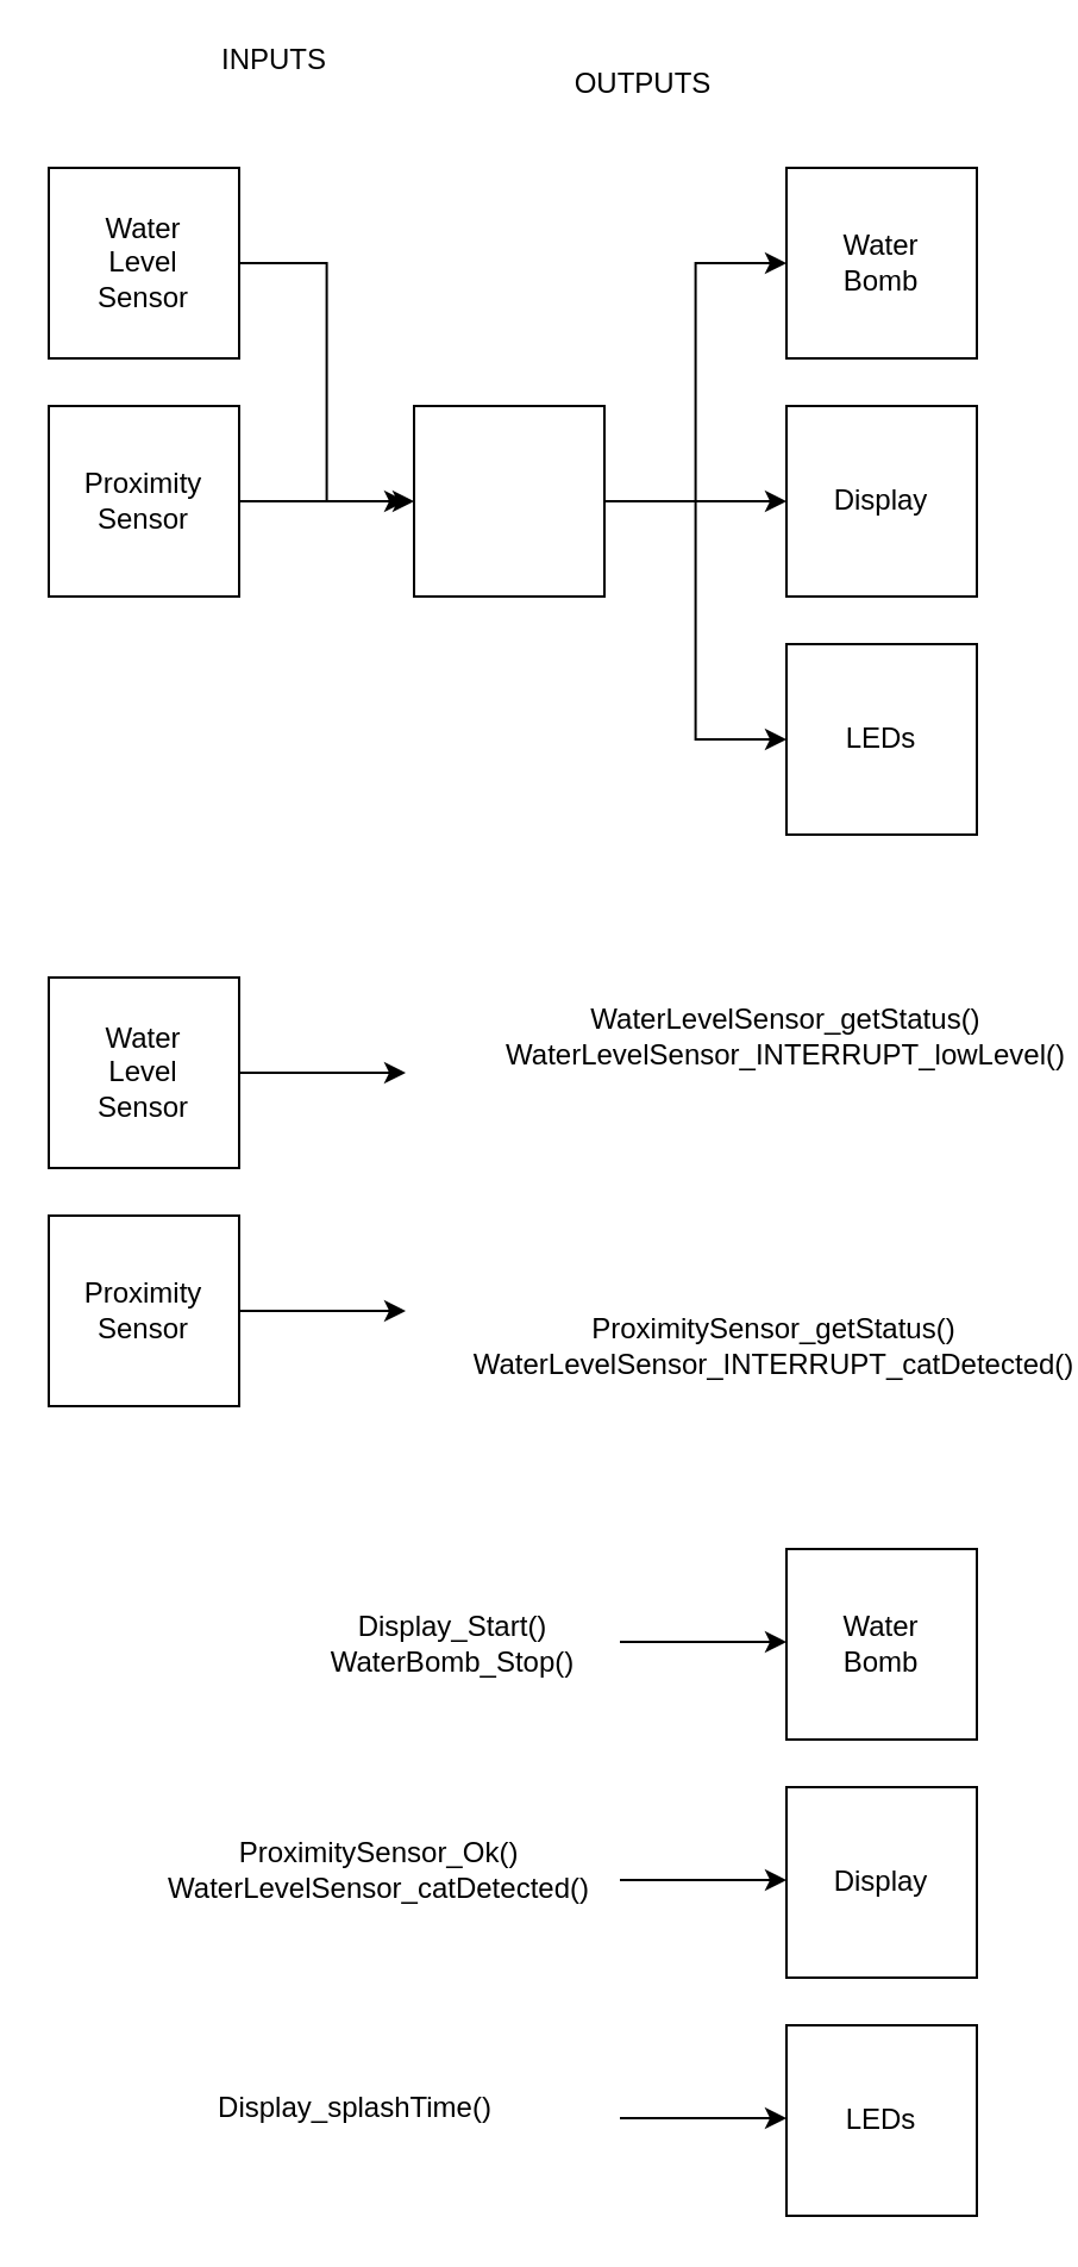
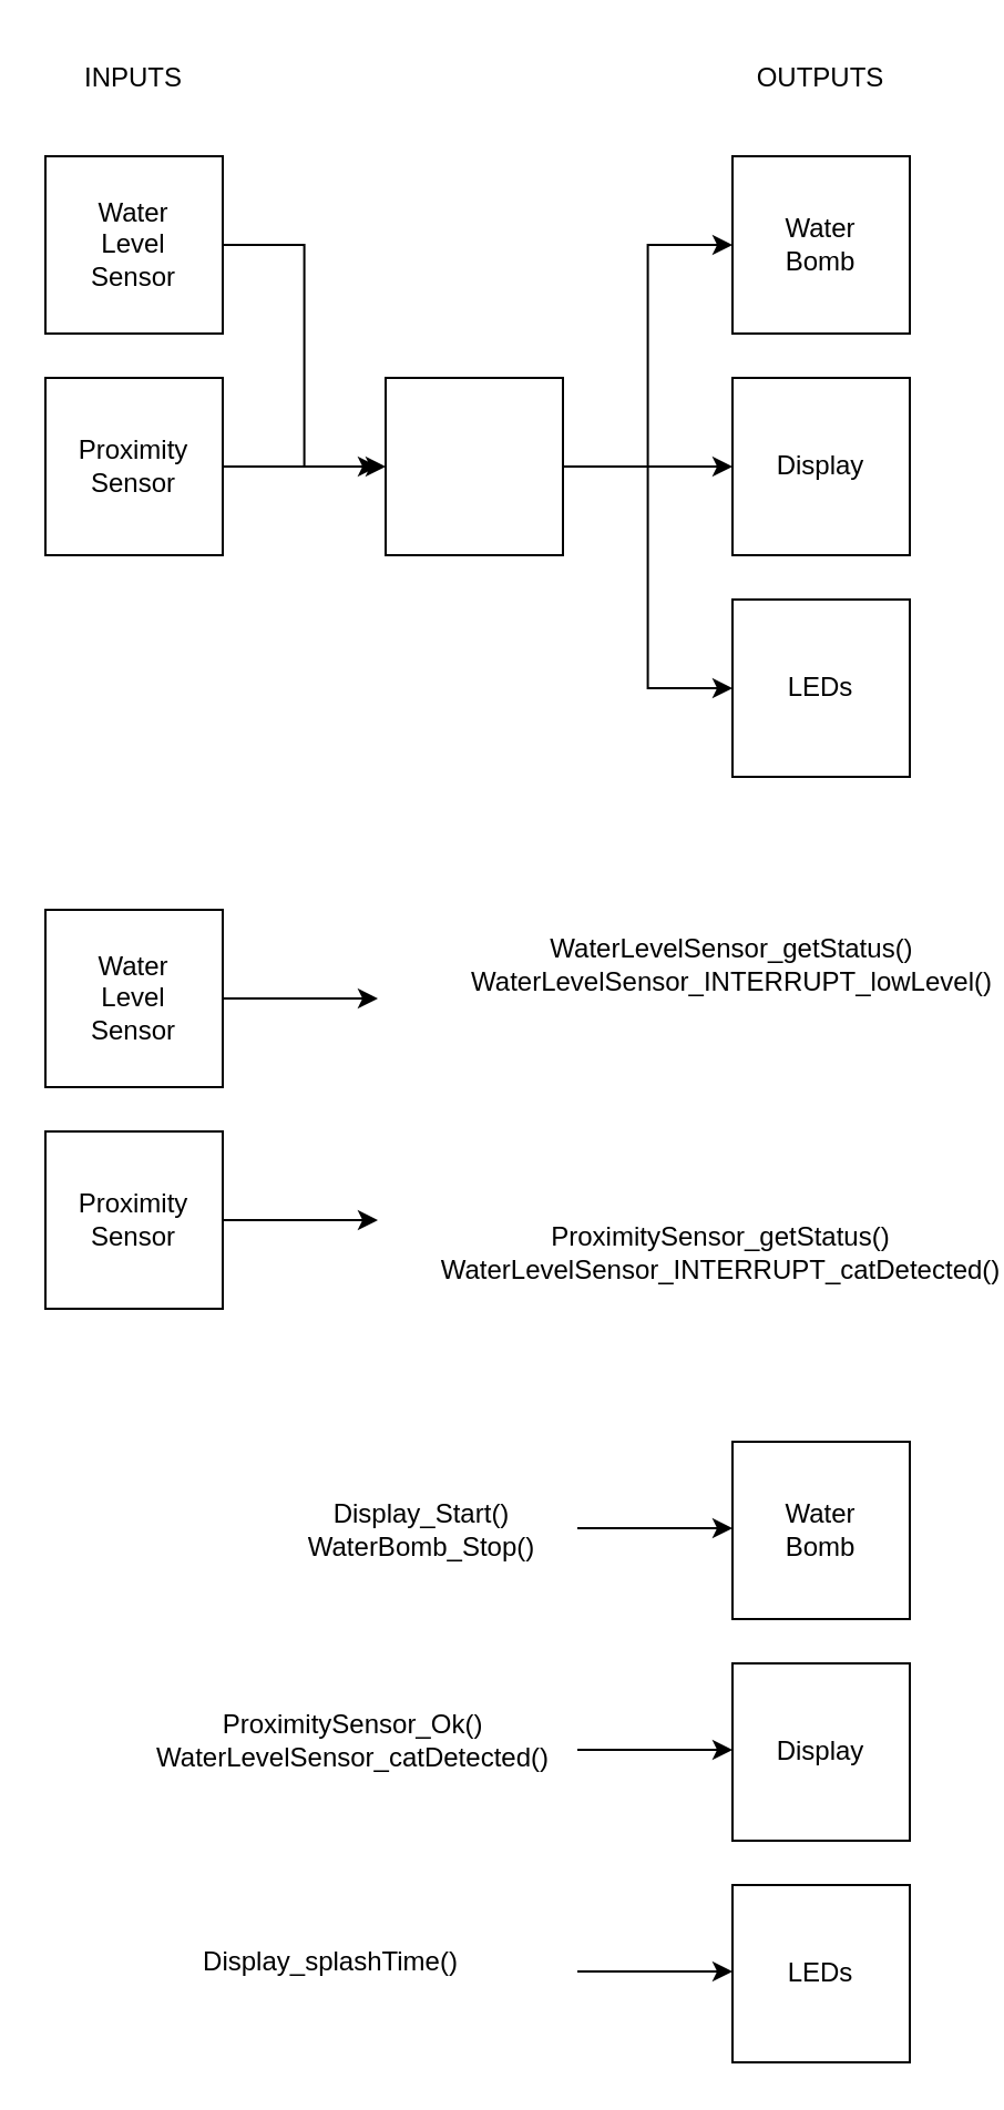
- <mxCell id="13" value="INPUTS" style="text;html=1;strokeColor=none;fillColor=none;align=center;verticalAlign=middle;whiteSpace=wrap;rounded=0;" vertex="1" parent="1"><mxGeometry x="85" y="10" width="60" height="30" as="geometry" /></mxCell>
+ <mxCell id="13" value="INPUTS" style="text;html=1;strokeColor=none;fillColor=none;align=center;verticalAlign=middle;whiteSpace=wrap;rounded=0;" vertex="1" parent="1"><mxGeometry x="30" y="20" width="60" height="30" as="geometry" /></mxCell>
- <mxCell id="14" value="OUTPUTS" style="text;html=1;strokeColor=none;fillColor=none;align=center;verticalAlign=middle;whiteSpace=wrap;rounded=0;" vertex="1" parent="1"><mxGeometry x="240" y="20" width="60" height="30" as="geometry" /></mxCell>
+ <mxCell id="14" value="OUTPUTS" style="text;html=1;strokeColor=none;fillColor=none;align=center;verticalAlign=middle;whiteSpace=wrap;rounded=0;" vertex="1" parent="1"><mxGeometry x="340" y="20" width="60" height="30" as="geometry" /></mxCell>
